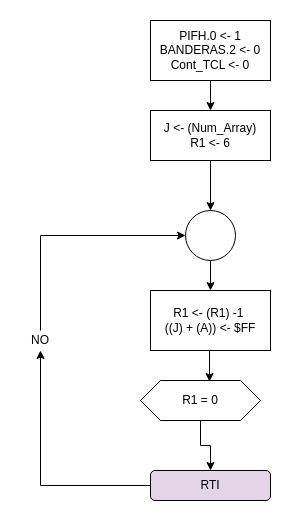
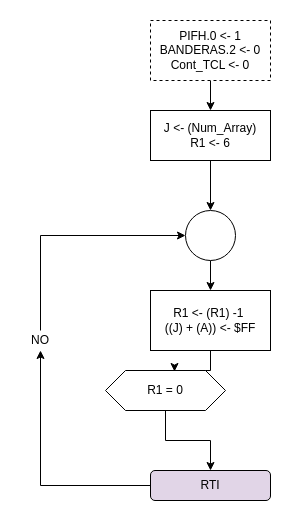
- <mxCell id="3" value="PIFH.0 &amp;lt;- 1&lt;br&gt;BANDERAS.2 &amp;lt;- 0&lt;br&gt;Cont_TCL &amp;lt;- 0" style="rounded=0;whiteSpace=wrap;html=1;" vertex="1" parent="1"><mxGeometry x="150" y="20" width="120" height="60" as="geometry" /></mxCell>
+ <mxCell id="3" value="PIFH.0 &amp;lt;- 1&lt;br&gt;BANDERAS.2 &amp;lt;- 0&lt;br&gt;Cont_TCL &amp;lt;- 0" style="rounded=0;whiteSpace=wrap;html=1;dashed=1;" vertex="1" parent="1"><mxGeometry x="150" y="20" width="120" height="60" as="geometry" /></mxCell>
- <mxCell id="11" value="R1 = 0" style="shape=hexagon;perimeter=hexagonPerimeter2;whiteSpace=wrap;html=1;fixedSize=1;" vertex="1" parent="1"><mxGeometry x="140" y="380" width="120" height="40" as="geometry" /></mxCell>
+ <mxCell id="11" value="R1 = 0" style="shape=hexagon;perimeter=hexagonPerimeter2;whiteSpace=wrap;html=1;fixedSize=1;" vertex="1" parent="1"><mxGeometry x="105" y="370" width="120" height="40" as="geometry" /></mxCell>
